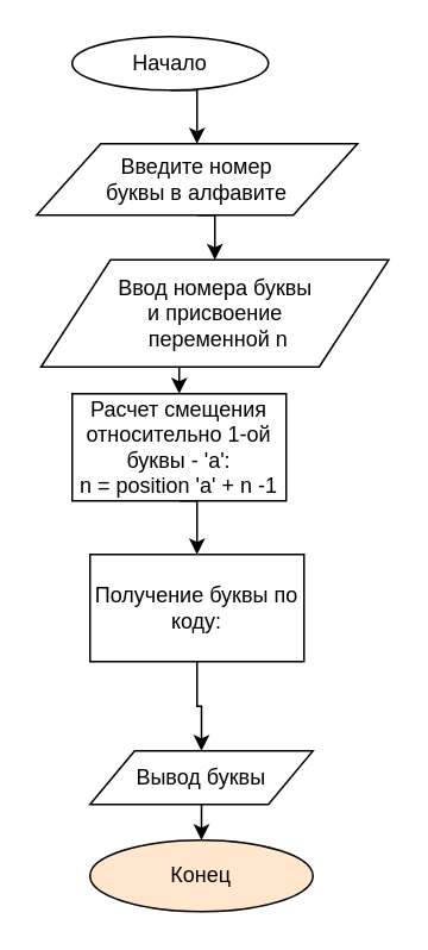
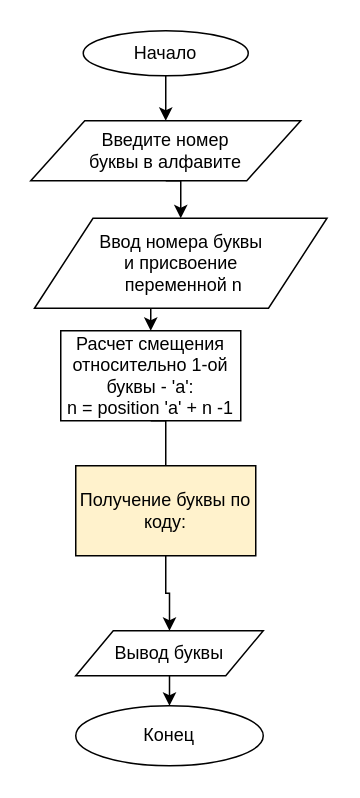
- <mxCell id="3" value="Начало" style="ellipse;whiteSpace=wrap;html=1;" parent="1" vertex="1"><mxGeometry x="40" y="20" width="110" height="30" as="geometry" /></mxCell>
+ <mxCell id="3" value="Начало" style="ellipse;whiteSpace=wrap;html=1;" parent="1" vertex="1"><mxGeometry x="55" y="20" width="110" height="30" as="geometry" /></mxCell>
- <mxCell id="8" style="edgeStyle=orthogonalEdgeStyle;rounded=0;orthogonalLoop=1;jettySize=auto;html=1;exitX=0.5;exitY=1;exitDx=0;exitDy=0;entryX=0.5;entryY=0;entryDx=0;entryDy=0;" parent="1" source="9" target="11" edge="1"><mxGeometry relative="1" as="geometry" /></mxCell>
+ <mxCell id="8" style="edgeStyle=orthogonalEdgeStyle;rounded=0;orthogonalLoop=1;jettySize=auto;html=1;exitX=0.5;exitY=1;exitDx=0;exitDy=0;entryX=0.5;entryY=0;entryDx=0;entryDy=0;endArrow=none;" parent="1" source="9" target="11" edge="1"><mxGeometry relative="1" as="geometry" /></mxCell>
- <mxCell id="11" value="Получение буквы по коду:" style="rounded=0;whiteSpace=wrap;html=1;" parent="1" vertex="1"><mxGeometry x="50" y="310" width="120" height="60" as="geometry" /></mxCell>
+ <mxCell id="11" value="Получение буквы по коду:" style="rounded=0;whiteSpace=wrap;html=1;fillColor=#fff2cc;" parent="1" vertex="1"><mxGeometry x="50" y="310" width="120" height="60" as="geometry" /></mxCell>
- <mxCell id="14" value="Конец" style="ellipse;whiteSpace=wrap;html=1;fillColor=#ffe6cc;" parent="1" vertex="1"><mxGeometry x="50" y="470" width="125" height="40" as="geometry" /></mxCell>
+ <mxCell id="14" value="Конец" style="ellipse;whiteSpace=wrap;html=1;" parent="1" vertex="1"><mxGeometry x="50" y="470" width="125" height="40" as="geometry" /></mxCell>
